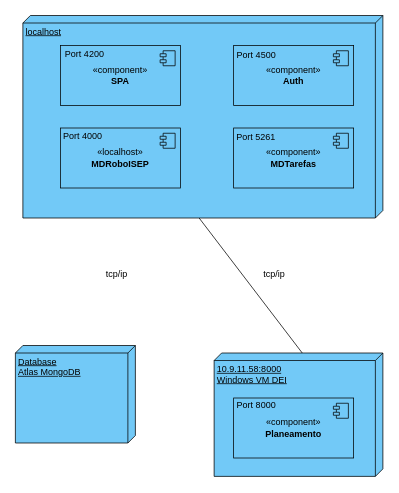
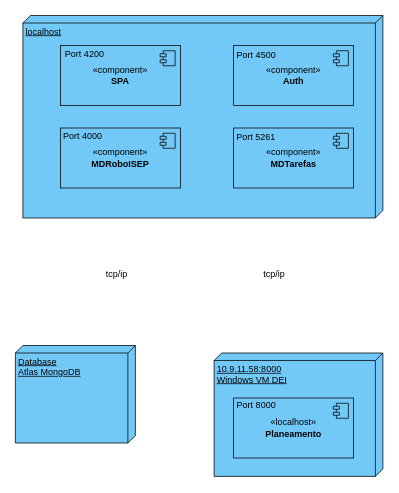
- <mxCell id="18" value="«localhost»&lt;br&gt;&lt;b&gt;MDRoboISEP&lt;/b&gt;" style="html=1;dropTarget=0;whiteSpace=wrap;fillColor=#72C9F7;" parent="1" vertex="1"><mxGeometry y="170" width="160" height="80" as="geometry" x="80" /></mxCell>
+ <mxCell id="18" value="«component»&lt;br&gt;&lt;b&gt;MDRoboISEP&lt;/b&gt;" style="html=1;dropTarget=0;whiteSpace=wrap;fillColor=#72C9F7;" parent="1" vertex="1"><mxGeometry y="170" width="160" height="80" as="geometry" x="80" /></mxCell>
- <mxCell id="5" value="" style="endArrow=none;html=1;rounded=0;exitX=0;exitY=0;exitDx=270;exitDy=245;exitPerimeter=0;entryX=0;entryY=0;entryDx=0;entryDy=107.5;entryPerimeter=0;" parent="1" source="9" target="6" edge="1"><mxGeometry width="50" height="50" relative="1" as="geometry"><mxPoint x="417" y="425.5" as="sourcePoint" /><mxPoint x="560" y="440" as="targetPoint" /></mxGeometry></mxCell>
- <mxCell id="7" value="«component»&lt;br&gt;&lt;b&gt;Planeamento&lt;/b&gt;" style="html=1;dropTarget=0;whiteSpace=wrap;fillColor=#72C9F7;" parent="1" vertex="1"><mxGeometry x="311" y="530" width="160" height="80" as="geometry" /></mxCell>
+ <mxCell id="7" value="«localhost»&lt;br&gt;&lt;b&gt;Planeamento&lt;/b&gt;" style="html=1;dropTarget=0;whiteSpace=wrap;fillColor=#72C9F7;" parent="1" vertex="1"><mxGeometry x="311" y="530" width="160" height="80" as="geometry" /></mxCell>
